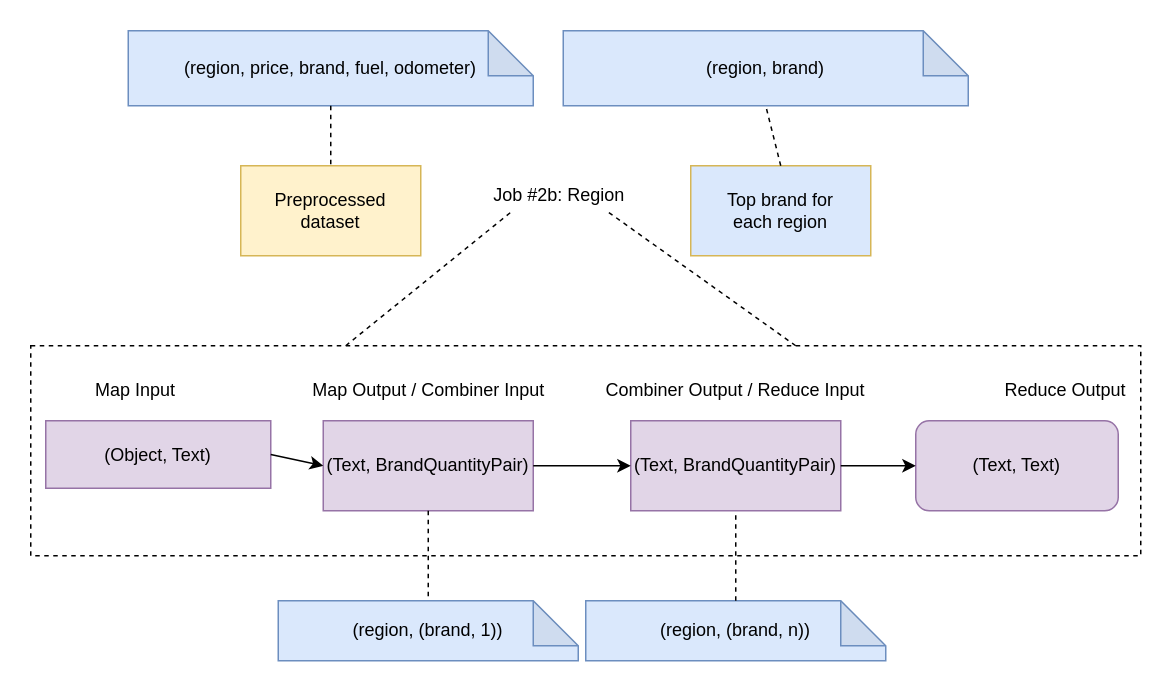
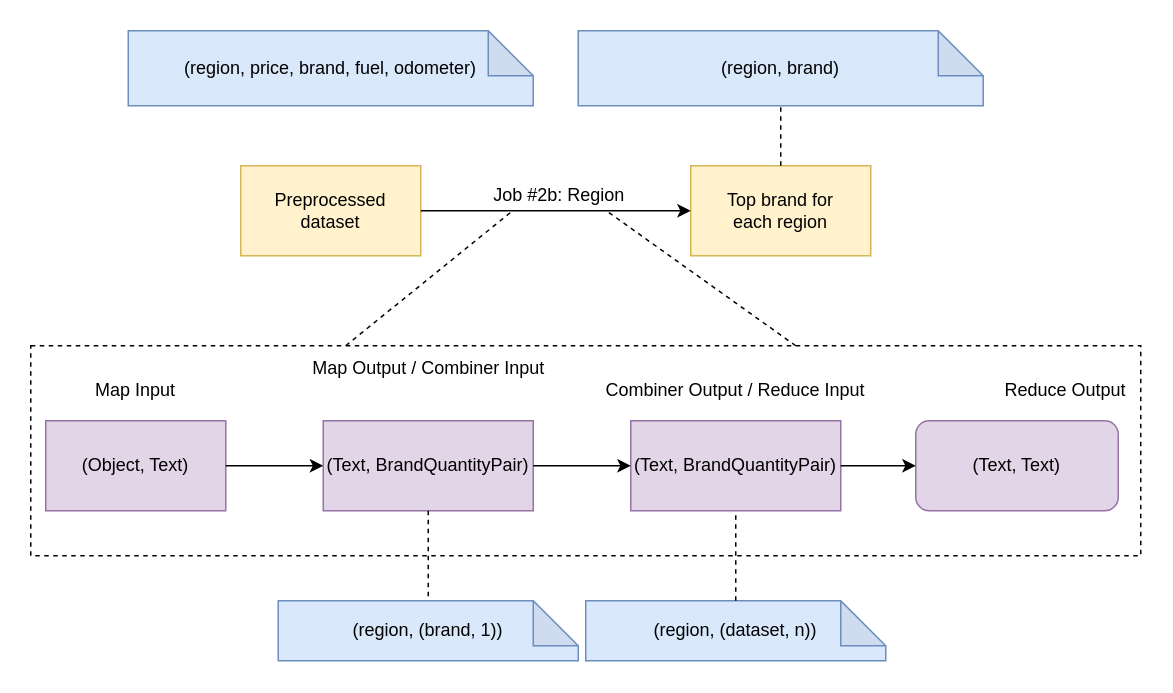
- <mxCell id="17" value="(region, brand)" style="shape=note;whiteSpace=wrap;html=1;backgroundOutline=1;darkOpacity=0.05;fillColor=#dae8fc;strokeColor=#6c8ebf;" parent="1" vertex="1"><mxGeometry x="375" y="20" width="270" height="50" as="geometry" /></mxCell>
+ <mxCell id="17" value="(region, brand)" style="shape=note;whiteSpace=wrap;html=1;backgroundOutline=1;darkOpacity=0.05;fillColor=#dae8fc;strokeColor=#6c8ebf;" parent="1" vertex="1"><mxGeometry x="385" y="20" width="270" height="50" as="geometry" /></mxCell>
- <mxCell id="6" value="" style="endArrow=none;dashed=1;html=1;entryX=0.5;entryY=0;entryDx=0;entryDy=0;exitX=0.5;exitY=1;exitDx=0;exitDy=0;exitPerimeter=0;" parent="1" source="5" target="2" edge="1"><mxGeometry width="50" height="50" relative="1" as="geometry"><mxPoint x="540" y="80" as="sourcePoint" /><mxPoint x="710" y="150" as="targetPoint" /></mxGeometry></mxCell>
+ <mxCell id="4" value="" style="endArrow=classic;html=1;exitX=1;exitY=0.5;exitDx=0;exitDy=0;" parent="1" source="2" target="3" edge="1"><mxGeometry width="50" height="50" relative="1" as="geometry"><mxPoint x="279" y="147" as="sourcePoint" /><mxPoint x="420" y="110" as="targetPoint" /></mxGeometry></mxCell>
- <mxCell id="3" value="Top brand for&lt;br&gt;each region" style="rounded=0;whiteSpace=wrap;html=1;fillColor=#dae8fc;strokeColor=#d6b656;" parent="1" vertex="1"><mxGeometry x="460" y="110" width="120" height="60" as="geometry" /></mxCell>
+ <mxCell id="3" value="Top brand for&lt;br&gt;each region" style="rounded=0;whiteSpace=wrap;html=1;fillColor=#fff2cc;strokeColor=#d6b656;" parent="1" vertex="1"><mxGeometry x="460" y="110" width="120" height="60" as="geometry" /></mxCell>
- <mxCell id="12" value="Map Output / Combiner Input" style="text;html=1;strokeColor=none;fillColor=none;align=center;verticalAlign=middle;whiteSpace=wrap;rounded=0;" parent="1" vertex="1"><mxGeometry x="202.5" y="250" width="165" height="20" as="geometry" /></mxCell>
+ <mxCell id="12" value="Map Output / Combiner Input" style="text;html=1;strokeColor=none;fillColor=none;align=center;verticalAlign=middle;whiteSpace=wrap;rounded=0;" parent="1" vertex="1"><mxGeometry x="202.5" y="235" width="165" height="20" as="geometry" /></mxCell>
- <mxCell id="8" value="(Object, Text)" style="rounded=0;whiteSpace=wrap;html=1;fillColor=#e1d5e7;strokeColor=#9673a6;" parent="1" vertex="1"><mxGeometry x="30" y="280" width="150" height="45" as="geometry" /></mxCell>
+ <mxCell id="8" value="(Object, Text)" style="rounded=0;whiteSpace=wrap;html=1;fillColor=#e1d5e7;strokeColor=#9673a6;" parent="1" vertex="1"><mxGeometry x="30" y="280" width="120" height="60" as="geometry" /></mxCell>
- <mxCell id="24" value="(region, (brand, n))" style="shape=note;whiteSpace=wrap;html=1;backgroundOutline=1;darkOpacity=0.05;fillColor=#dae8fc;strokeColor=#6c8ebf;" vertex="1" parent="1"><mxGeometry x="390" y="400" width="200" height="40" as="geometry" /></mxCell>
+ <mxCell id="24" value="(region, (dataset, n))" style="shape=note;whiteSpace=wrap;html=1;backgroundOutline=1;darkOpacity=0.05;fillColor=#dae8fc;strokeColor=#6c8ebf;" vertex="1" parent="1"><mxGeometry x="390" y="400" width="200" height="40" as="geometry" /></mxCell>
